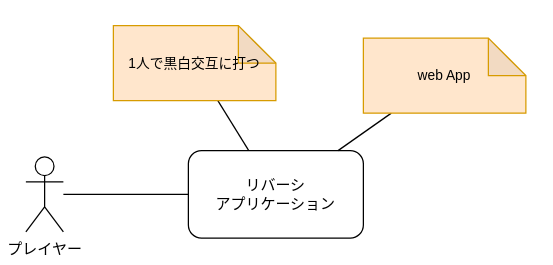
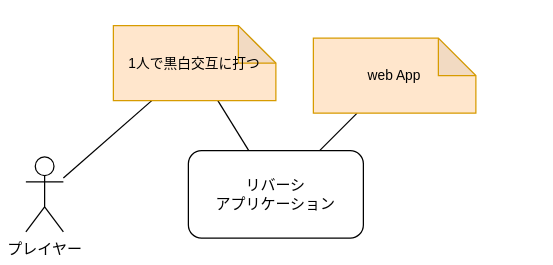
- <mxCell id="6" value="web App" style="shape=note;whiteSpace=wrap;html=1;backgroundOutline=1;darkOpacity=0.05;fontFamily=Helvetica;fontSize=11;labelBackgroundColor=none;fillColor=#ffe6cc;strokeColor=#d79b00;" vertex="1" parent="1"><mxGeometry x="290" y="30" width="130" height="60" as="geometry" /></mxCell>
+ <mxCell id="6" value="web App" style="shape=note;whiteSpace=wrap;html=1;backgroundOutline=1;darkOpacity=0.05;fontFamily=Helvetica;fontSize=11;labelBackgroundColor=none;fillColor=#ffe6cc;strokeColor=#d79b00;" vertex="1" parent="1"><mxGeometry x="250" y="30" width="130" height="60" as="geometry" /></mxCell>
- <mxCell id="2" style="edgeStyle=none;html=1;entryX=0;entryY=0.5;entryDx=0;entryDy=0;endArrow=none;endFill=0;" edge="1" parent="1" source="3" target="4"><mxGeometry relative="1" as="geometry" /></mxCell>
+ <mxCell id="2" style="edgeStyle=none;html=1;endArrow=none;endFill=0;" edge="1" parent="1" source="3" target="8"><mxGeometry relative="1" as="geometry" /></mxCell>
